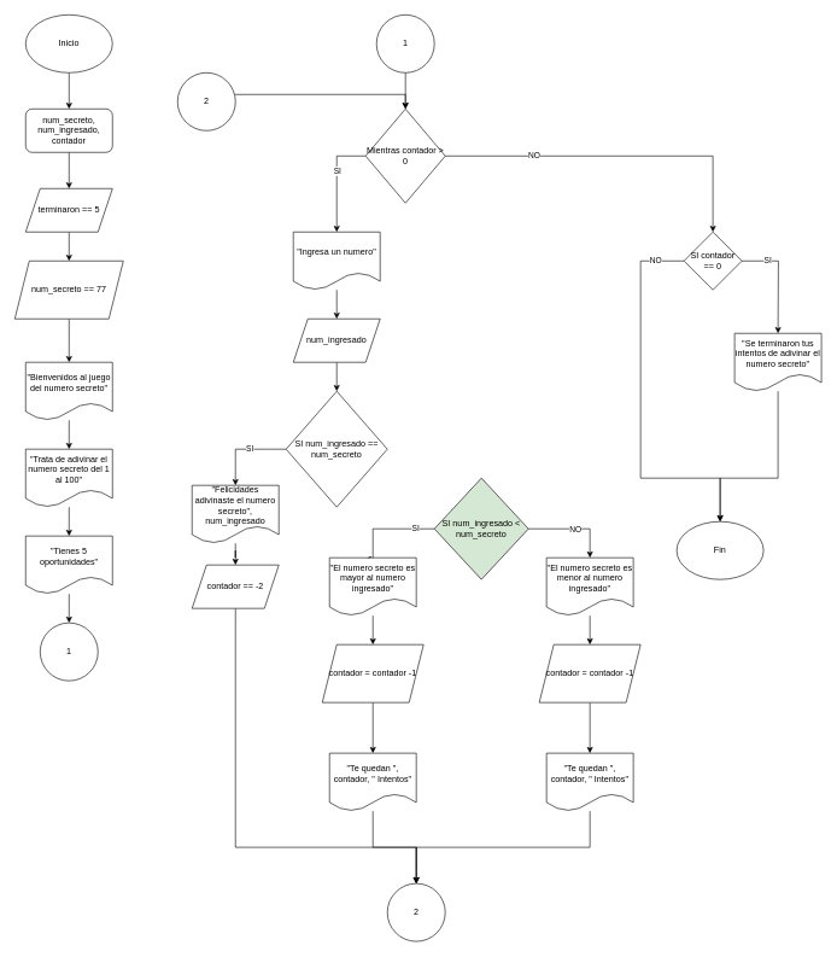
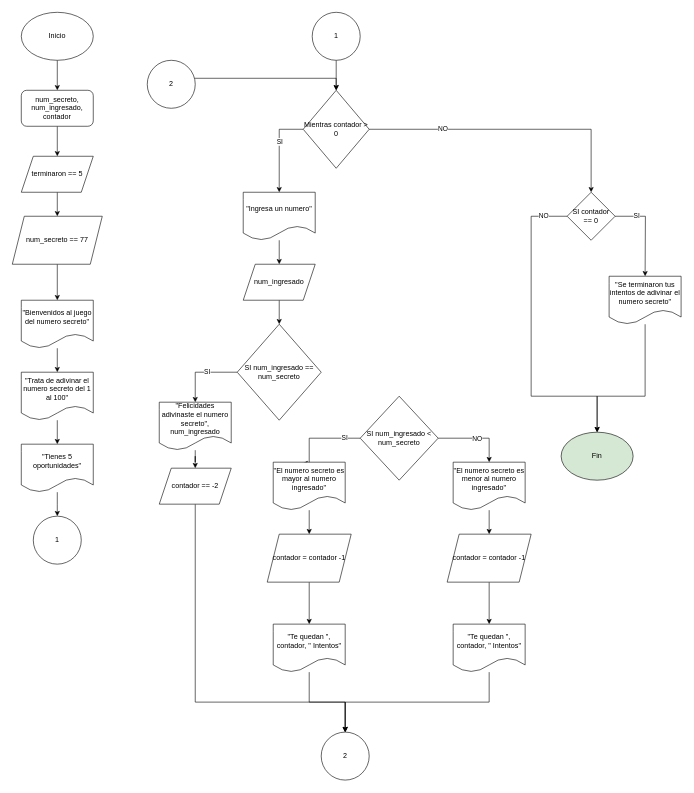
- <mxCell id="47" value="SI num_ingresado &amp;lt; num_secreto" style="rhombus;whiteSpace=wrap;html=1;fillColor=#d5e8d4;" vertex="1" parent="1"><mxGeometry x="600" y="660" width="130" height="140" as="geometry" /></mxCell>
+ <mxCell id="47" value="SI num_ingresado &amp;lt; num_secreto" style="rhombus;whiteSpace=wrap;html=1;" vertex="1" parent="1"><mxGeometry x="600" y="660" width="130" height="140" as="geometry" /></mxCell>
- <mxCell id="31" value="Fin" style="ellipse;whiteSpace=wrap;html=1;" vertex="1" parent="1"><mxGeometry x="935" y="720" width="120" height="80" as="geometry" /></mxCell>
+ <mxCell id="31" value="Fin" style="ellipse;whiteSpace=wrap;html=1;fillColor=#d5e8d4;" vertex="1" parent="1"><mxGeometry x="935" y="720" width="120" height="80" as="geometry" /></mxCell>
